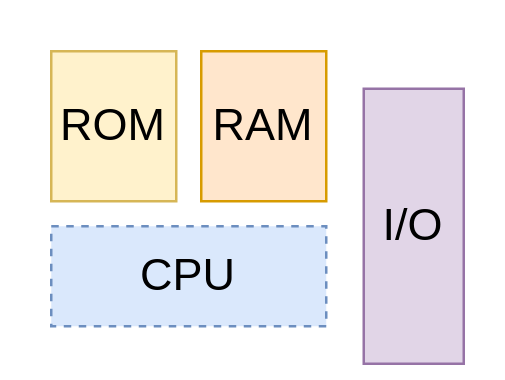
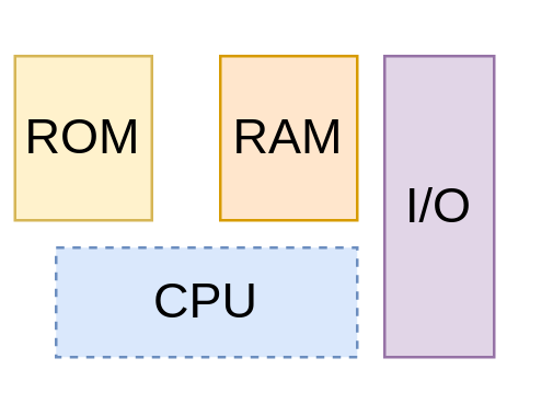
- <mxCell id="4" value="ROM" style="rounded=0;whiteSpace=wrap;html=1;fontSize=18;fillColor=#fff2cc;strokeColor=#d6b656;" parent="1" vertex="1"><mxGeometry x="20" y="20" width="50" height="60" as="geometry" /></mxCell>
+ <mxCell id="4" value="ROM" style="rounded=0;whiteSpace=wrap;html=1;fontSize=18;fillColor=#fff2cc;strokeColor=#d6b656;" parent="1" vertex="1"><mxGeometry x="5" y="20" width="50" height="60" as="geometry" /></mxCell>
- <mxCell id="5" value="I/O" style="rounded=0;whiteSpace=wrap;html=1;fontSize=18;fillColor=#e1d5e7;strokeColor=#9673a6;" parent="1" vertex="1"><mxGeometry x="145" y="35" width="40" height="110" as="geometry" /></mxCell>
+ <mxCell id="5" value="I/O" style="rounded=0;whiteSpace=wrap;html=1;fontSize=18;fillColor=#e1d5e7;strokeColor=#9673a6;" parent="1" vertex="1"><mxGeometry x="140" y="20" width="40" height="110" as="geometry" /></mxCell>
